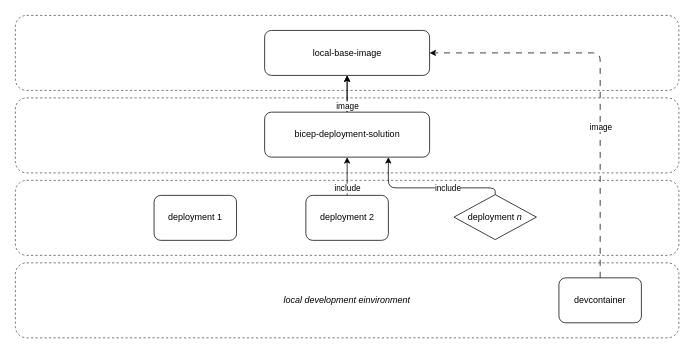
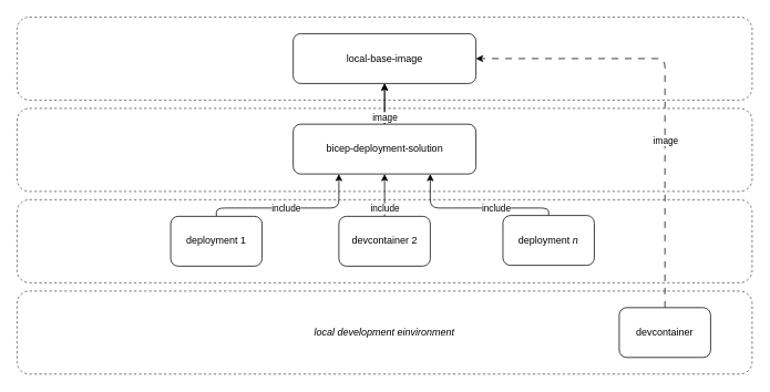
+ <mxCell id="13" style="edgeStyle=orthogonalEdgeStyle;rounded=1;orthogonalLoop=1;jettySize=auto;html=1;entryX=0.25;entryY=1;entryDx=0;entryDy=0;strokeColor=default;curved=0;" parent="1" source="15" target="11" edge="1"><mxGeometry relative="1" as="geometry"><Array as="points"><mxPoint x="260" y="250" /><mxPoint x="408" y="250" /></Array></mxGeometry></mxCell>
+ <mxCell id="14" value="include" style="edgeLabel;html=1;align=center;verticalAlign=middle;resizable=0;points=[];" parent="13" vertex="1" connectable="0"><mxGeometry x="-0.061" relative="1" as="geometry"><mxPoint as="offset" /></mxGeometry></mxCell>
- <mxCell id="21" value="deployment &lt;i&gt;n&lt;/i&gt;" style="rhombus;whiteSpace=wrap;html=1;" parent="1" vertex="1"><mxGeometry x="605" y="259" width="110" height="60" as="geometry" /></mxCell>
+ <mxCell id="21" value="deployment &lt;i&gt;n&lt;/i&gt;" style="rounded=1;whiteSpace=wrap;html=1;" parent="1" vertex="1"><mxGeometry x="605" y="259" width="110" height="60" as="geometry" /></mxCell>
- <mxCell id="18" value="deployment 2" style="rounded=1;whiteSpace=wrap;html=1;" parent="1" vertex="1"><mxGeometry x="407.5" y="260" width="110" height="60" as="geometry" /></mxCell>
+ <mxCell id="18" value="devcontainer 2" style="rounded=1;whiteSpace=wrap;html=1;" parent="1" vertex="1"><mxGeometry x="407.5" y="260" width="110" height="60" as="geometry" /></mxCell>
